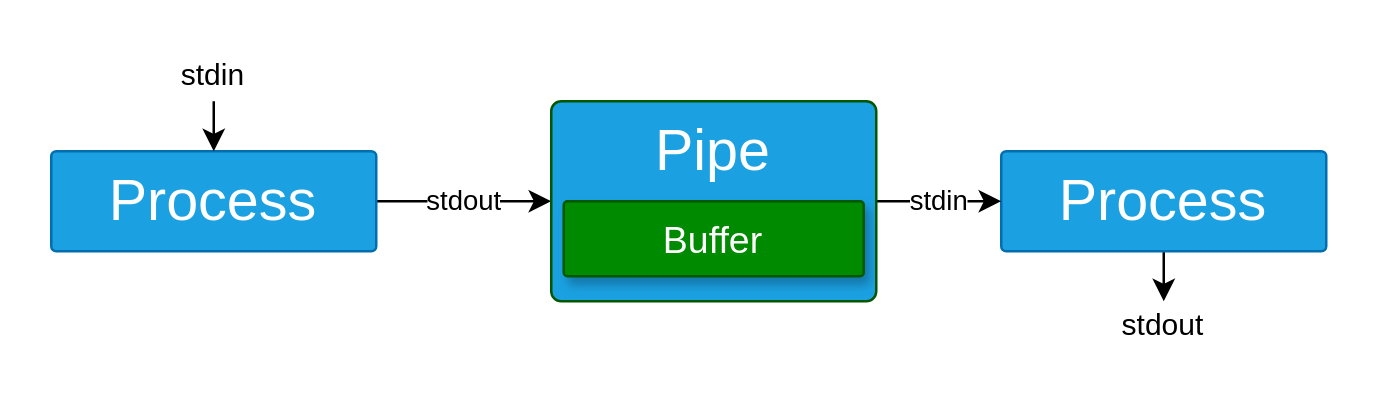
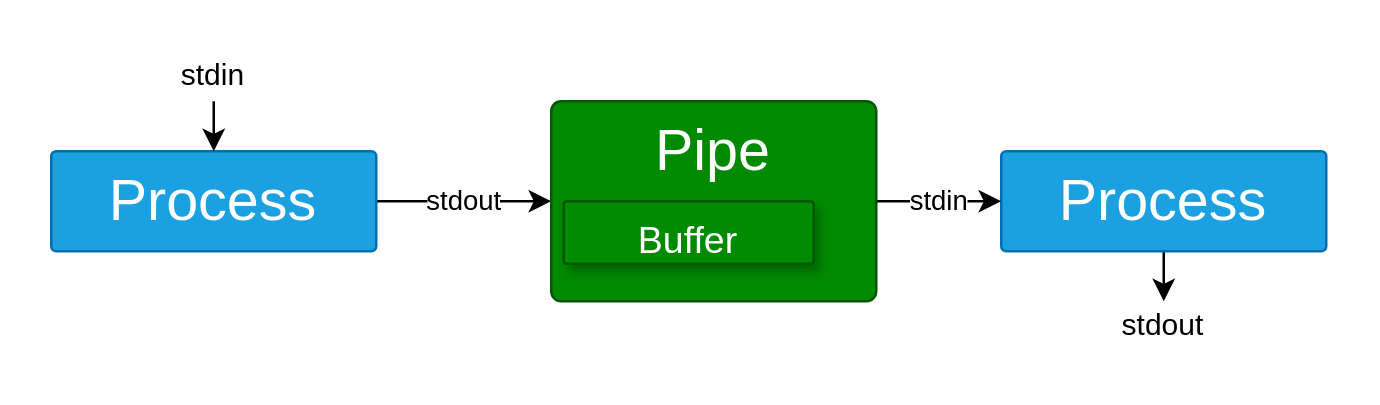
- <mxCell id="9" value="&lt;font style=&quot;font-size: 23px&quot;&gt;Pipe&lt;br&gt;&lt;/font&gt;" style="rounded=1;whiteSpace=wrap;html=1;verticalAlign=top;arcSize=5;fillColor=#1ba1e2;strokeColor=#005700;fontColor=#ffffff;" vertex="1" parent="1"><mxGeometry x="220" y="40" width="130" height="80" as="geometry" /></mxCell>
+ <mxCell id="9" value="&lt;font style=&quot;font-size: 23px&quot;&gt;Pipe&lt;br&gt;&lt;/font&gt;" style="rounded=1;whiteSpace=wrap;html=1;verticalAlign=top;arcSize=5;fillColor=#008a00;strokeColor=#005700;fontColor=#ffffff;" vertex="1" parent="1"><mxGeometry x="220" y="40" width="130" height="80" as="geometry" /></mxCell>
- <mxCell id="10" value="&lt;font&gt;&lt;font style=&quot;font-size: 15px&quot;&gt;Buffer&lt;/font&gt;&lt;br&gt;&lt;/font&gt;" style="rounded=1;whiteSpace=wrap;html=1;verticalAlign=top;arcSize=5;fillColor=#008a00;strokeColor=#005700;fontColor=#ffffff;shadow=1;" vertex="1" parent="1"><mxGeometry x="225" y="80" width="120" height="30" as="geometry" /></mxCell>
+ <mxCell id="10" value="&lt;font&gt;&lt;font style=&quot;font-size: 15px&quot;&gt;Buffer&lt;/font&gt;&lt;br&gt;&lt;/font&gt;" style="rounded=1;whiteSpace=wrap;html=1;verticalAlign=top;arcSize=5;fillColor=#008a00;strokeColor=#005700;fontColor=#ffffff;shadow=1;" vertex="1" parent="1"><mxGeometry x="225" y="80" width="100" height="25" as="geometry" /></mxCell>
